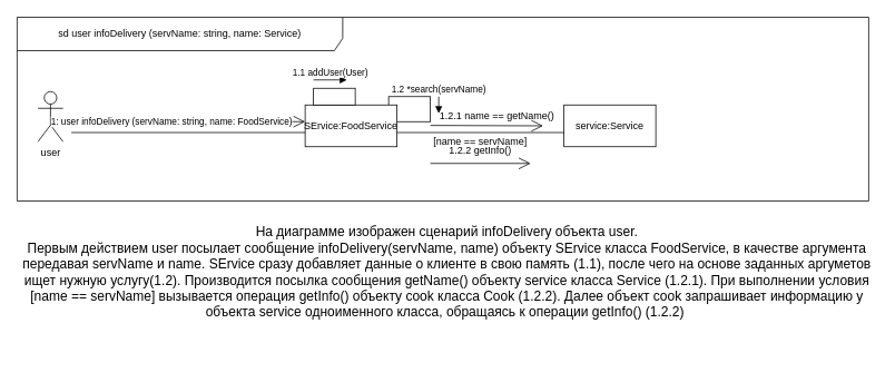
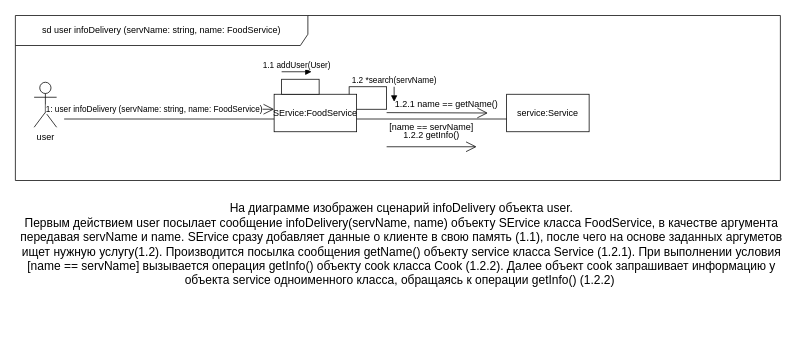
- <mxCell id="18" value="sd user infoDelivery (servName: string, name: Service)" style="shape=umlFrame;whiteSpace=wrap;html=1;pointerEvents=0;width=390;height=40;" parent="1" vertex="1"><mxGeometry x="20" y="20" width="1020" height="220" as="geometry" /></mxCell>
+ <mxCell id="18" value="sd user infoDelivery (servName: string, name: FoodService)" style="shape=umlFrame;whiteSpace=wrap;html=1;pointerEvents=0;width=390;height=40;" parent="1" vertex="1"><mxGeometry x="20" y="20" width="1020" height="220" as="geometry" /></mxCell>
